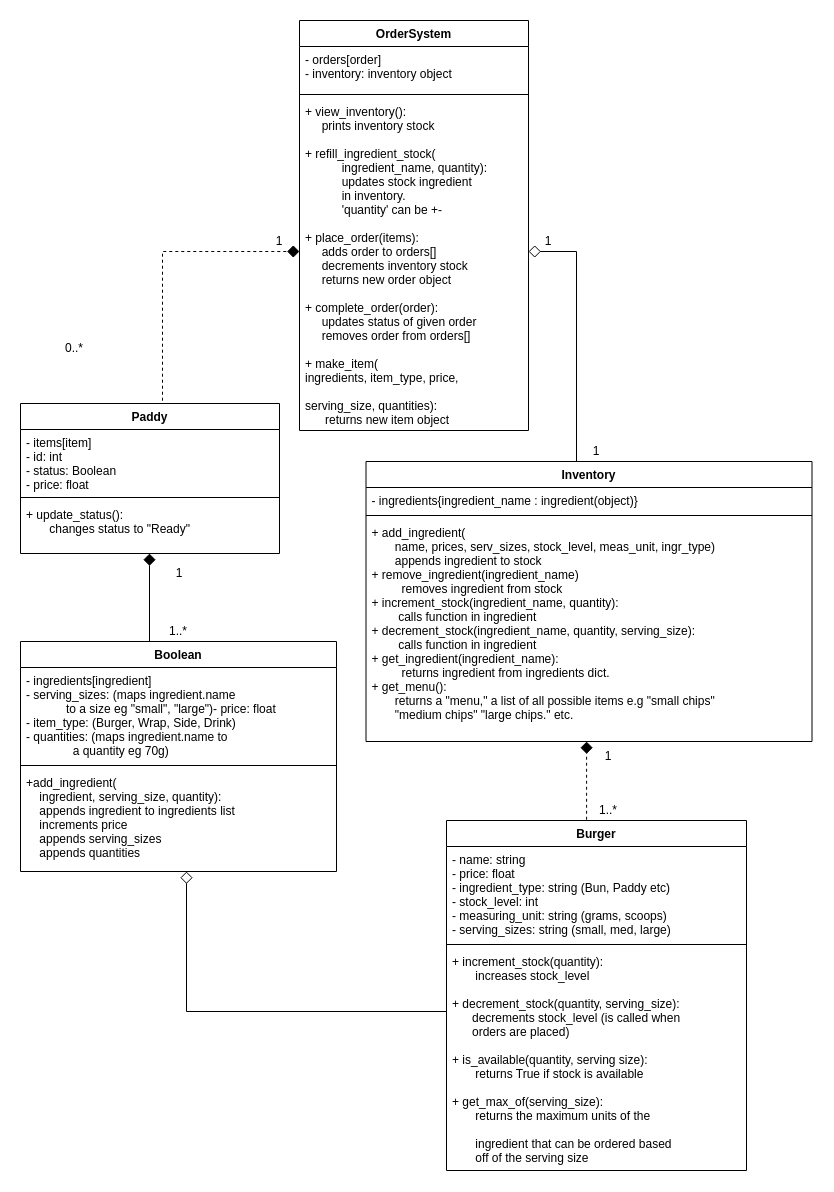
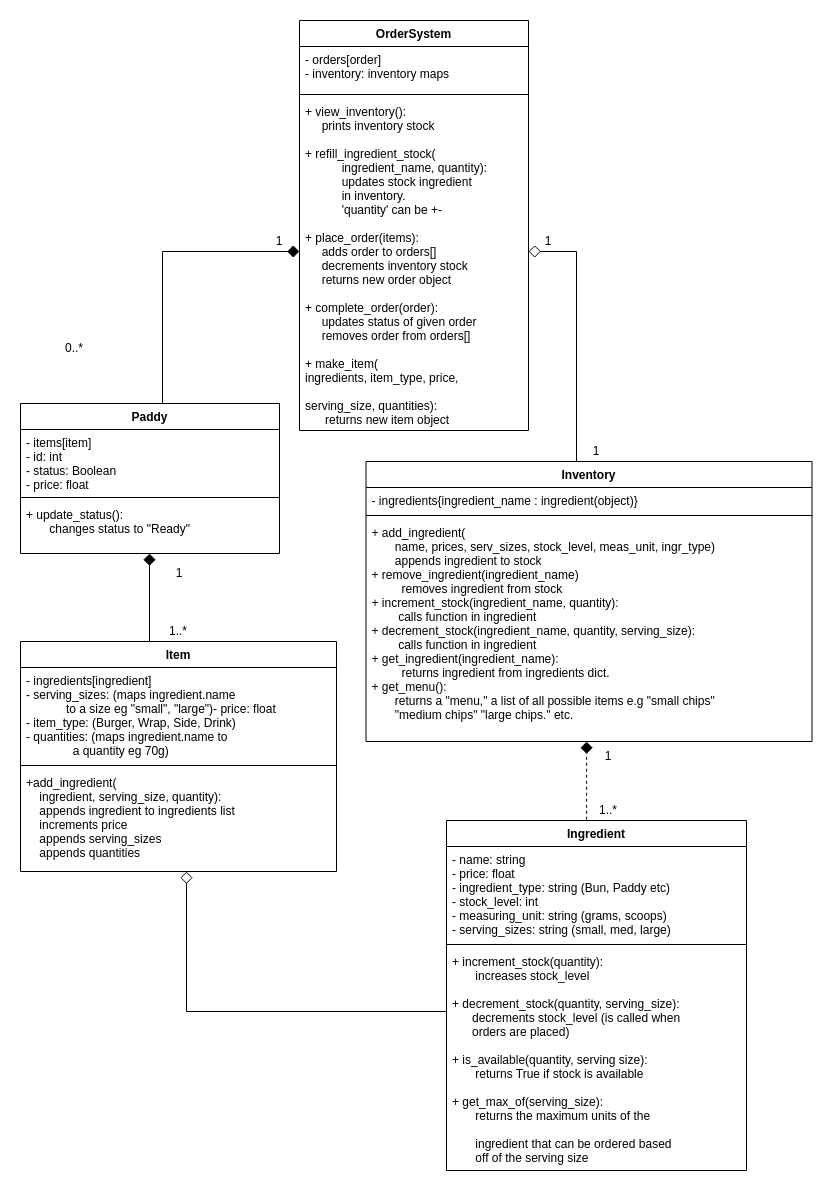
- <mxCell id="4" value="- orders[order]&#10;- inventory: inventory object&#10;&#10;&#10;" style="text;strokeColor=none;fillColor=none;align=left;verticalAlign=top;spacingLeft=4;spacingRight=4;overflow=hidden;rotatable=0;points=[[0,0.5],[1,0.5]];portConstraint=eastwest;" parent="3" vertex="1"><mxGeometry y="26" width="229" height="44" as="geometry" /></mxCell>
+ <mxCell id="4" value="- orders[order]&#10;- inventory: inventory maps&#10;&#10;&#10;" style="text;strokeColor=none;fillColor=none;align=left;verticalAlign=top;spacingLeft=4;spacingRight=4;overflow=hidden;rotatable=0;points=[[0,0.5],[1,0.5]];portConstraint=eastwest;" parent="3" vertex="1"><mxGeometry y="26" width="229" height="44" as="geometry" /></mxCell>
- <mxCell id="2" style="edgeStyle=orthogonalEdgeStyle;rounded=0;orthogonalLoop=1;jettySize=auto;html=1;endArrow=diamond;endFill=1;endSize=10;exitX=0.471;exitY=0.008;exitDx=0;exitDy=0;exitPerimeter=0;dashed=1;" parent="1" source="19" target="3" edge="1"><mxGeometry relative="1" as="geometry"><Array as="points"><mxPoint x="162" y="251" /></Array></mxGeometry></mxCell>
+ <mxCell id="2" style="edgeStyle=orthogonalEdgeStyle;rounded=0;orthogonalLoop=1;jettySize=auto;html=1;endArrow=diamond;endFill=1;endSize=10;exitX=0.471;exitY=0.008;exitDx=0;exitDy=0;exitPerimeter=0;" parent="1" source="19" target="3" edge="1"><mxGeometry relative="1" as="geometry"><Array as="points"><mxPoint x="162" y="251" /></Array></mxGeometry></mxCell>
- <mxCell id="9" value="Boolean" style="swimlane;fontStyle=1;align=center;verticalAlign=top;childLayout=stackLayout;horizontal=1;startSize=26;horizontalStack=0;resizeParent=1;resizeParentMax=0;resizeLast=0;collapsible=1;marginBottom=0;" parent="1" vertex="1"><mxGeometry x="20" y="641" width="316" height="230" as="geometry" /></mxCell>
+ <mxCell id="9" value="Item" style="swimlane;fontStyle=1;align=center;verticalAlign=top;childLayout=stackLayout;horizontal=1;startSize=26;horizontalStack=0;resizeParent=1;resizeParentMax=0;resizeLast=0;collapsible=1;marginBottom=0;" parent="1" vertex="1"><mxGeometry x="20" y="641" width="316" height="230" as="geometry" /></mxCell>
- <mxCell id="31" value="Burger" style="swimlane;fontStyle=1;align=center;verticalAlign=top;childLayout=stackLayout;horizontal=1;startSize=26;horizontalStack=0;resizeParent=1;resizeParentMax=0;resizeLast=0;collapsible=1;marginBottom=0;" vertex="1" parent="1"><mxGeometry x="446" y="820" width="300" height="350" as="geometry" /></mxCell>
+ <mxCell id="31" value="Ingredient" style="swimlane;fontStyle=1;align=center;verticalAlign=top;childLayout=stackLayout;horizontal=1;startSize=26;horizontalStack=0;resizeParent=1;resizeParentMax=0;resizeLast=0;collapsible=1;marginBottom=0;" vertex="1" parent="1"><mxGeometry x="446" y="820" width="300" height="350" as="geometry" /></mxCell>
